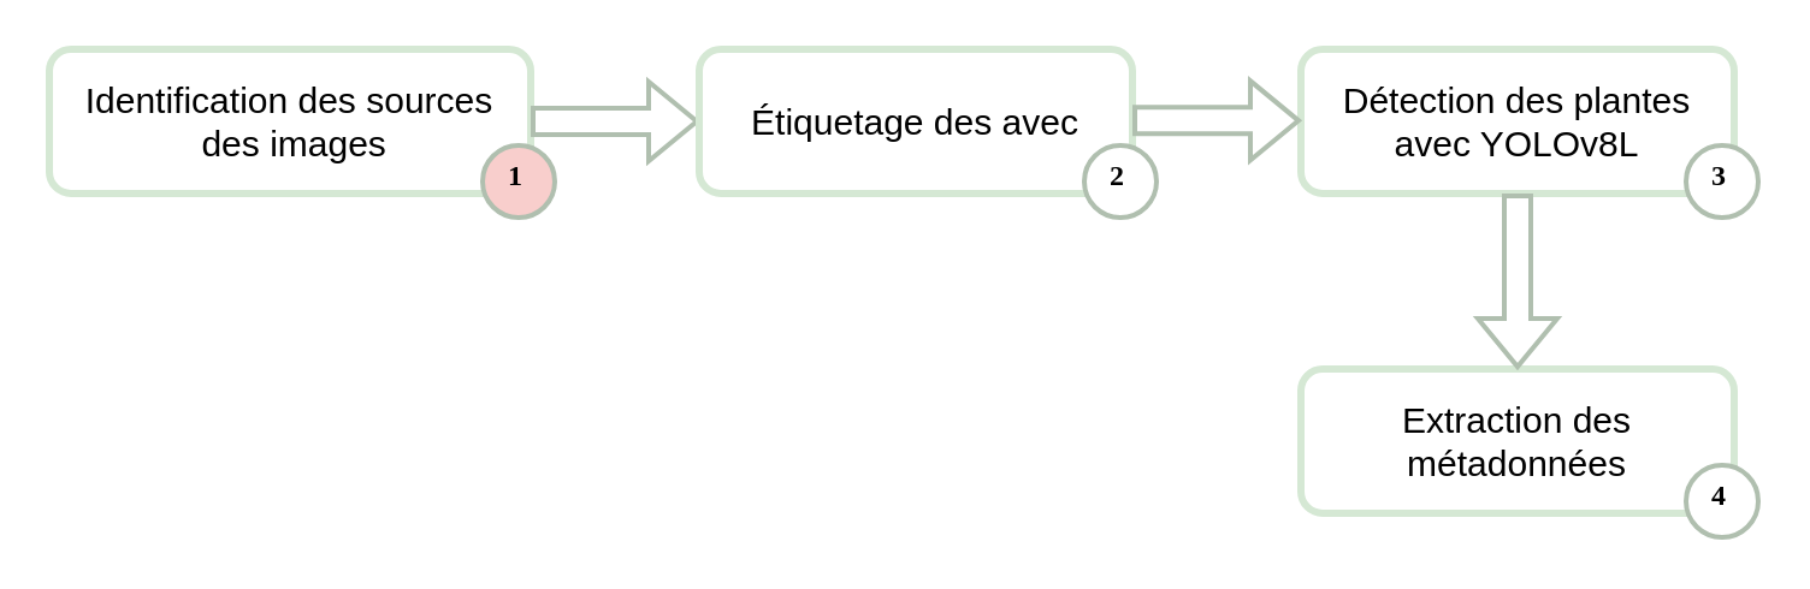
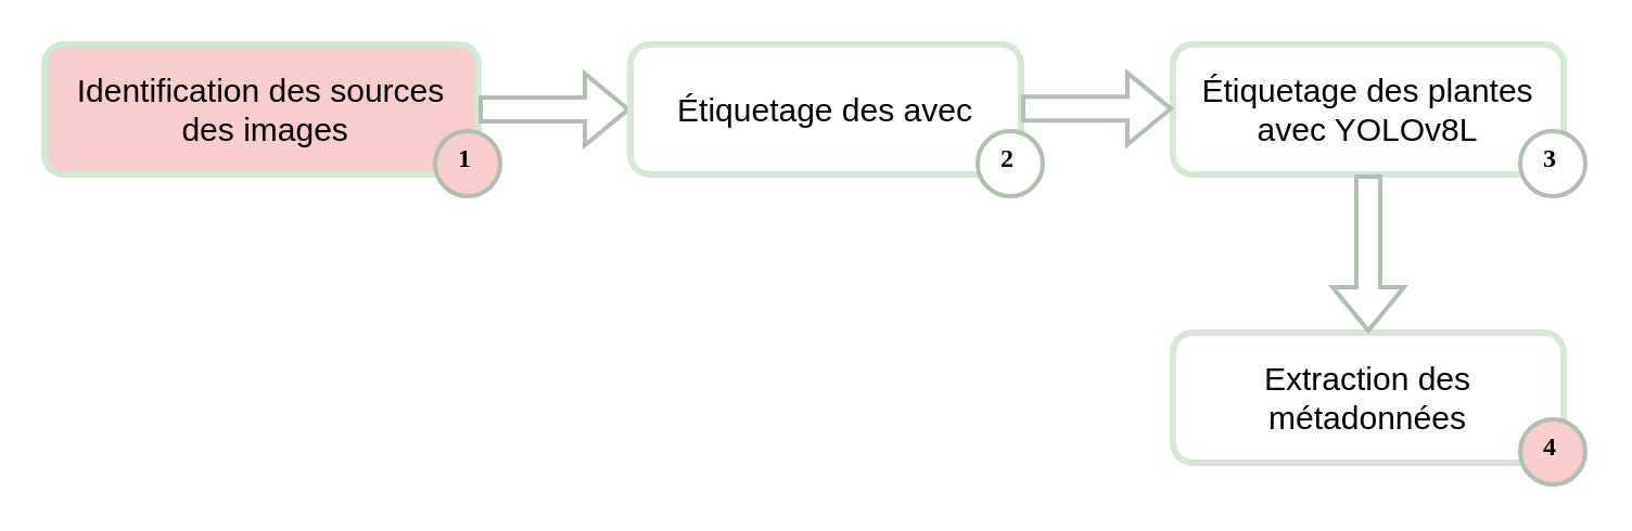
- <mxCell id="2" value="&lt;font style=&quot;font-size: 15px;&quot;&gt;Identification des sources&lt;/font&gt;&lt;div&gt;&lt;font style=&quot;font-size: 15px;&quot;&gt;&amp;nbsp;des images&lt;/font&gt;&lt;/div&gt;" style="rounded=1;whiteSpace=wrap;html=1;fillColor=#FFFFFF;strokeColor=#D5E8D4;strokeWidth=3;" vertex="1" parent="1"><mxGeometry x="20" y="20" width="200" height="60" as="geometry" /></mxCell>
+ <mxCell id="2" value="&lt;font style=&quot;font-size: 15px;&quot;&gt;Identification des sources&lt;/font&gt;&lt;div&gt;&lt;font style=&quot;font-size: 15px;&quot;&gt;&amp;nbsp;des images&lt;/font&gt;&lt;/div&gt;" style="rounded=1;whiteSpace=wrap;html=1;fillColor=#f8cecc;strokeColor=#D5E8D4;strokeWidth=3;" vertex="1" parent="1"><mxGeometry x="20" y="20" width="200" height="60" as="geometry" /></mxCell>
- <mxCell id="6" value="&lt;span style=&quot;font-size: 15px;&quot;&gt;Détection des plantes avec YOLOv8L&lt;/span&gt;" style="rounded=1;whiteSpace=wrap;html=1;fillColor=#FFFFFF;strokeColor=#D5E8D4;strokeWidth=3;" vertex="1" parent="1"><mxGeometry x="540" y="20" width="180" height="60" as="geometry" /></mxCell>
+ <mxCell id="6" value="&lt;span style=&quot;font-size: 15px;&quot;&gt;Étiquetage des plantes avec YOLOv8L&lt;/span&gt;" style="rounded=1;whiteSpace=wrap;html=1;fillColor=#FFFFFF;strokeColor=#D5E8D4;strokeWidth=3;" vertex="1" parent="1"><mxGeometry x="540" y="20" width="180" height="60" as="geometry" /></mxCell>
- <mxCell id="10" value="&lt;b&gt;4&lt;/b&gt;" style="ellipse;whiteSpace=wrap;html=1;aspect=fixed;strokeWidth=2;fontFamily=Tahoma;spacingBottom=4;spacingRight=2;strokeColor=#B0BFAF;fillColor=#FFFFFF;" vertex="1" parent="1"><mxGeometry x="700" y="193" width="30" height="30" as="geometry" /></mxCell>
+ <mxCell id="10" value="&lt;b&gt;4&lt;/b&gt;" style="ellipse;whiteSpace=wrap;html=1;aspect=fixed;strokeWidth=2;fontFamily=Tahoma;spacingBottom=4;spacingRight=2;strokeColor=#B0BFAF;fillColor=#f8cecc;" vertex="1" parent="1"><mxGeometry x="700" y="193" width="30" height="30" as="geometry" /></mxCell>
